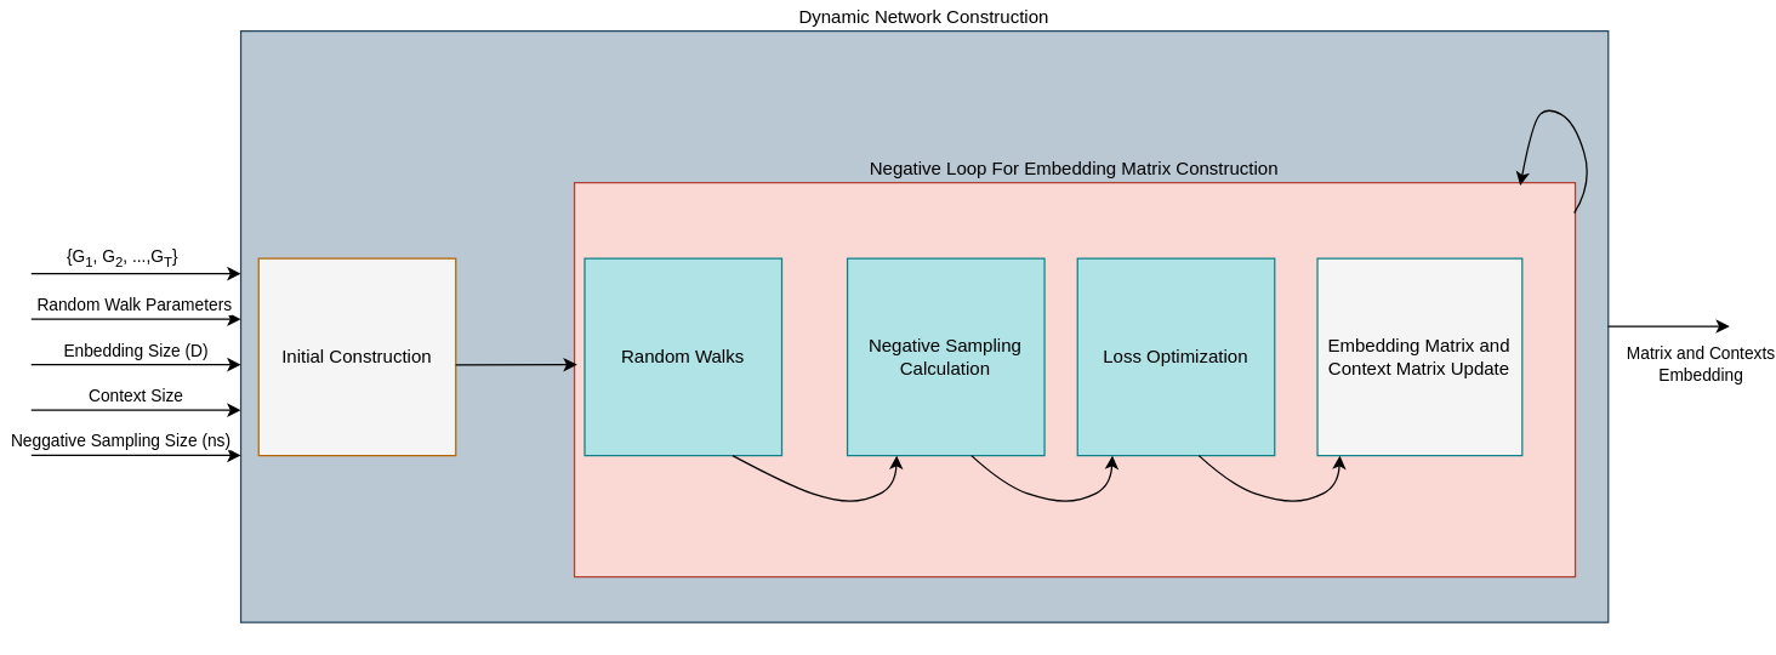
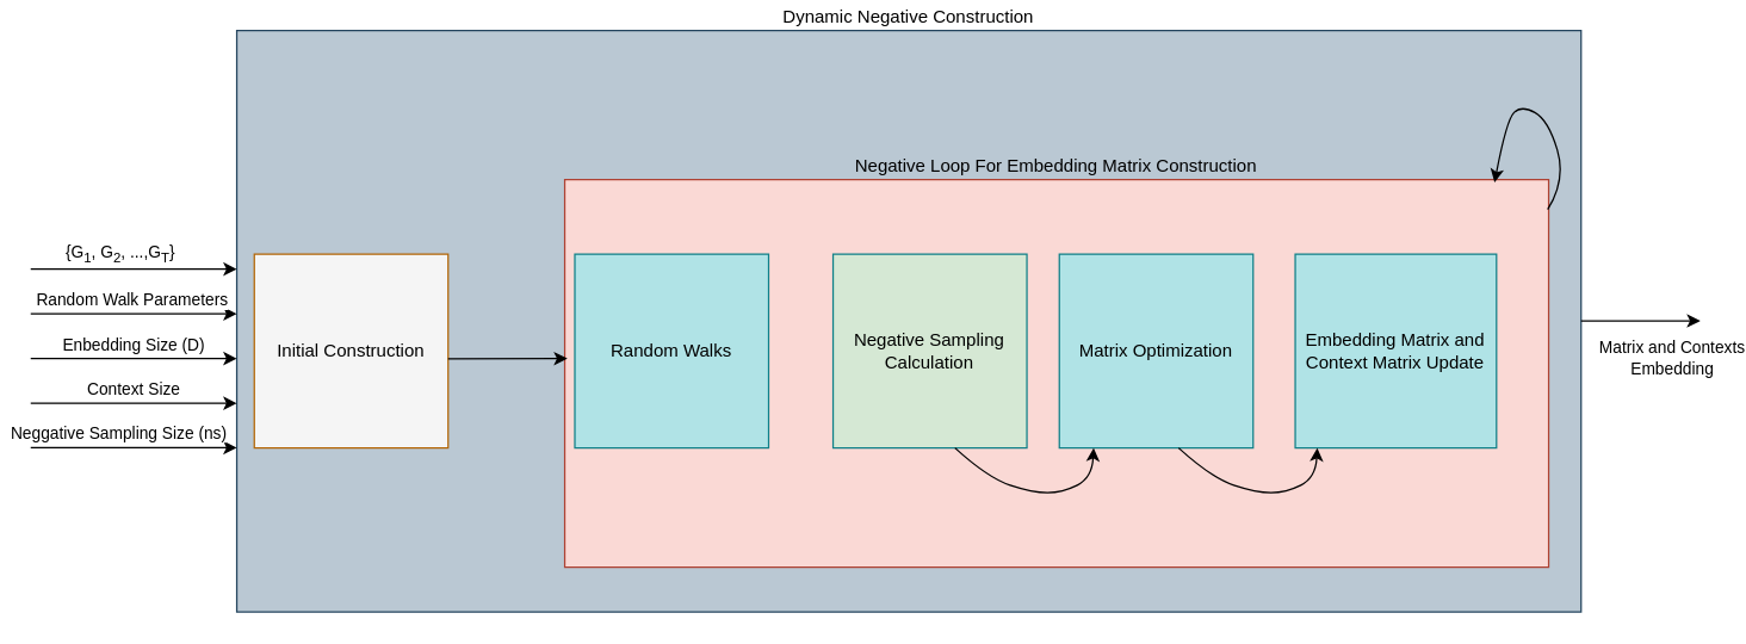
- <mxCell id="2" value="Dynamic Network Construction" style="rounded=0;whiteSpace=wrap;html=1;labelPosition=center;verticalLabelPosition=top;align=center;verticalAlign=bottom;fillColor=#bac8d3;strokeColor=#23445d;" vertex="1" parent="1"><mxGeometry x="158.24" y="20" width="901.76" height="390" as="geometry" /></mxCell>
+ <mxCell id="2" value="Dynamic Negative Construction" style="rounded=0;whiteSpace=wrap;html=1;labelPosition=center;verticalLabelPosition=top;align=center;verticalAlign=bottom;fillColor=#bac8d3;strokeColor=#23445d;" vertex="1" parent="1"><mxGeometry x="158.24" y="20" width="901.76" height="390" as="geometry" /></mxCell>
- <mxCell id="6" value="Negative Sampling Calculation" style="rounded=0;whiteSpace=wrap;html=1;fillColor=#b0e3e6;strokeColor=#0e8088;" vertex="1" parent="1"><mxGeometry x="558.24" y="170" width="130" height="130" as="geometry" /></mxCell>
+ <mxCell id="6" value="Negative Sampling Calculation" style="rounded=0;whiteSpace=wrap;html=1;fillColor=#d5e8d4;strokeColor=#0e8088;" vertex="1" parent="1"><mxGeometry x="558.24" y="170" width="130" height="130" as="geometry" /></mxCell>
- <mxCell id="18" value="Loss Optimization" style="rounded=0;whiteSpace=wrap;html=1;fillColor=#b0e3e6;strokeColor=#0e8088;" vertex="1" parent="1"><mxGeometry x="710" y="170" width="130" height="130" as="geometry" /></mxCell>
+ <mxCell id="18" value="Matrix Optimization" style="rounded=0;whiteSpace=wrap;html=1;fillColor=#b0e3e6;strokeColor=#0e8088;" vertex="1" parent="1"><mxGeometry x="710" y="170" width="130" height="130" as="geometry" /></mxCell>
- <mxCell id="19" value="Embedding Matrix and Context Matrix Update" style="rounded=0;whiteSpace=wrap;html=1;fillColor=#f5f5f5;strokeColor=#0e8088;" vertex="1" parent="1"><mxGeometry x="868.24" y="170" width="135" height="130" as="geometry" /></mxCell>
+ <mxCell id="19" value="Embedding Matrix and Context Matrix Update" style="rounded=0;whiteSpace=wrap;html=1;fillColor=#b0e3e6;strokeColor=#0e8088;" vertex="1" parent="1"><mxGeometry x="868.24" y="170" width="135" height="130" as="geometry" /></mxCell>
- <mxCell id="23" value="" style="curved=1;endArrow=classic;html=1;rounded=0;exitX=0.75;exitY=1;exitDx=0;exitDy=0;entryX=0.25;entryY=1;entryDx=0;entryDy=0;" edge="1" parent="1" source="5" target="6"><mxGeometry width="50" height="50" relative="1" as="geometry"><mxPoint x="515" y="350" as="sourcePoint" /><mxPoint x="565" y="300" as="targetPoint" /><Array as="points"><mxPoint x="520" y="320" /><mxPoint x="550" y="330" /><mxPoint x="570" y="330" /><mxPoint x="590" y="320" /></Array></mxGeometry></mxCell>
- <mxCell id="24" value="Node Walks Sequences" style="edgeLabel;html=1;align=center;verticalAlign=middle;resizable=0;points=[];fontColor=none;noLabel=1;" vertex="1" connectable="0" parent="23"><mxGeometry x="0.212" y="-1" relative="1" as="geometry"><mxPoint x="-5" y="9" as="offset" /></mxGeometry></mxCell>
